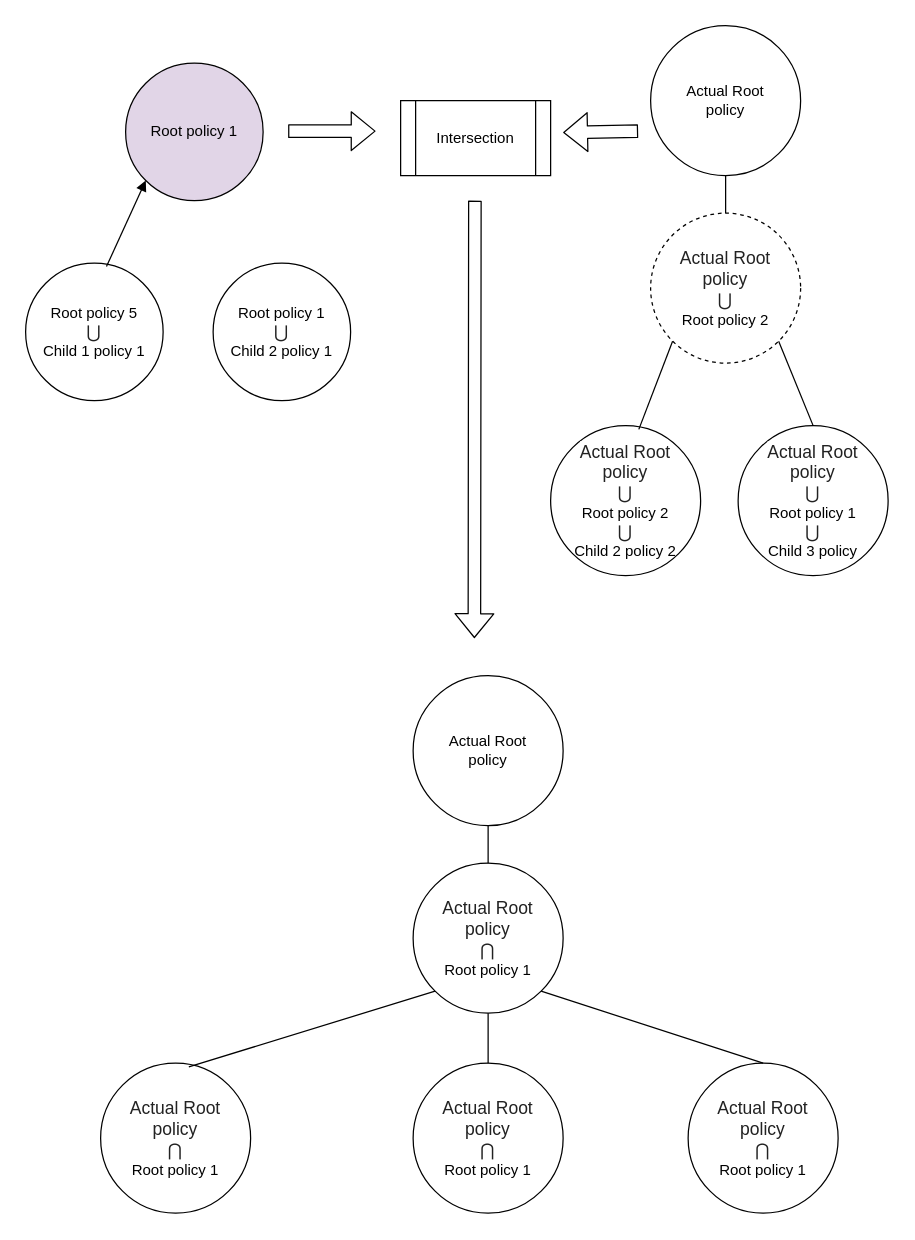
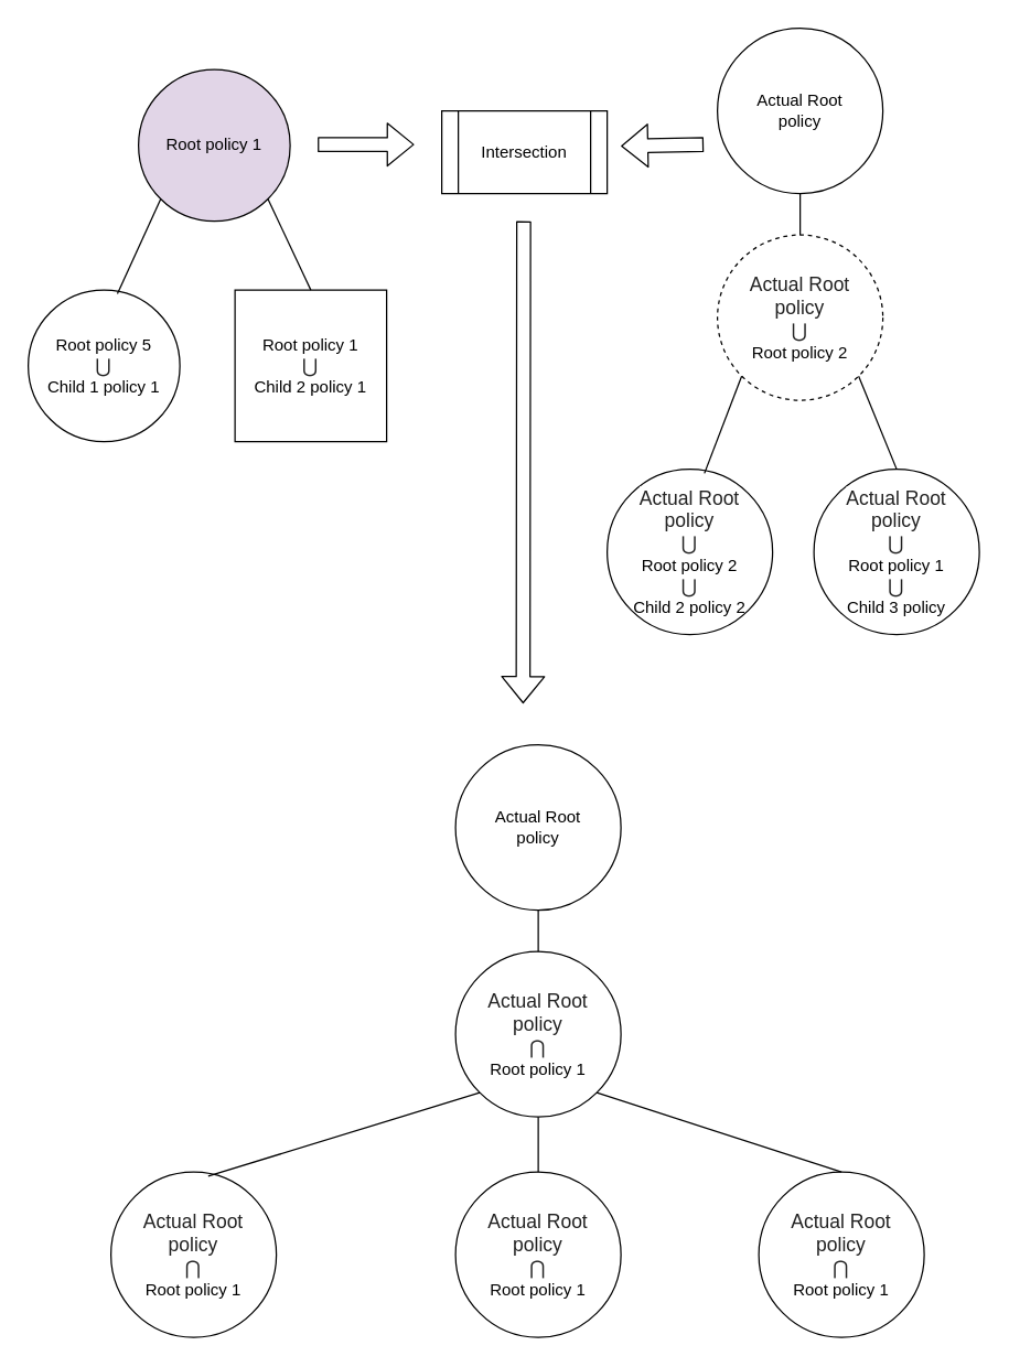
- <mxCell id="5" value="" style="endArrow=block;html=1;entryX=0;entryY=1;entryDx=0;entryDy=0;exitX=0.588;exitY=0.025;exitDx=0;exitDy=0;exitPerimeter=0;" edge="1" parent="1" source="3" target="2"><mxGeometry width="50" height="50" relative="1" as="geometry"><mxPoint x="180" y="292" as="sourcePoint" /><mxPoint x="230" y="242" as="targetPoint" /></mxGeometry></mxCell>
+ <mxCell id="5" value="" style="endArrow=none;html=1;entryX=0;entryY=1;entryDx=0;entryDy=0;exitX=0.588;exitY=0.025;exitDx=0;exitDy=0;exitPerimeter=0;" edge="1" parent="1" source="3" target="2"><mxGeometry width="50" height="50" relative="1" as="geometry"><mxPoint x="180" y="292" as="sourcePoint" /><mxPoint x="230" y="242" as="targetPoint" /></mxGeometry></mxCell>
+ <mxCell id="6" value="" style="endArrow=none;html=1;entryX=1;entryY=1;entryDx=0;entryDy=0;exitX=0.5;exitY=0;exitDx=0;exitDy=0;" edge="1" parent="1" source="4" target="2"><mxGeometry width="50" height="50" relative="1" as="geometry"><mxPoint x="67.04" y="194" as="sourcePoint" /><mxPoint x="111.716" y="110.284" as="targetPoint" /></mxGeometry></mxCell>
- <mxCell id="4" value="Root policy 1&lt;br&gt;&lt;span style=&quot;color: rgb(34 , 34 , 34) ; font-family: &amp;#34;arial&amp;#34; , sans-serif ; font-size: 14px ; text-align: left ; background-color: rgb(255 , 255 , 255)&quot;&gt;⋃&lt;/span&gt;&lt;br&gt;Child 2 policy 1" style="ellipse;whiteSpace=wrap;html=1;aspect=fixed;" vertex="1" parent="1"><mxGeometry x="170" y="210" width="110" height="110" as="geometry" /></mxCell>
+ <mxCell id="4" value="Root policy 1&lt;br&gt;&lt;span style=&quot;color: rgb(34 , 34 , 34) ; font-family: &amp;#34;arial&amp;#34; , sans-serif ; font-size: 14px ; text-align: left ; background-color: rgb(255 , 255 , 255)&quot;&gt;⋃&lt;/span&gt;&lt;br&gt;Child 2 policy 1" style="whiteSpace=wrap;html=1;aspect=fixed;rounded=0;" vertex="1" parent="1"><mxGeometry x="170" y="210" width="110" height="110" as="geometry" /></mxCell>
